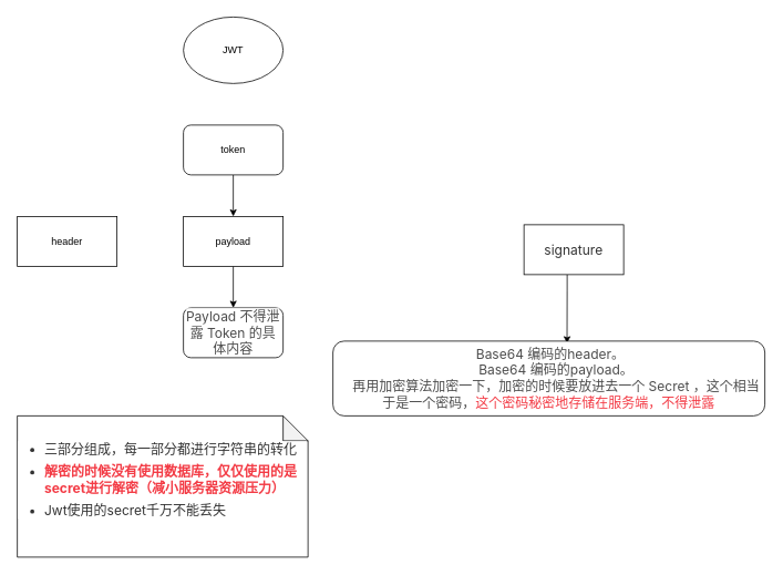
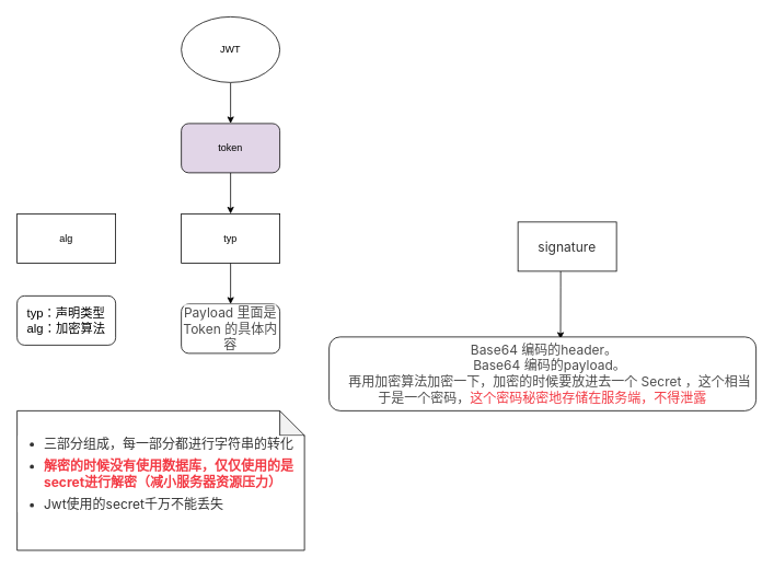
+ <mxCell id="2" style="edgeStyle=orthogonalEdgeStyle;rounded=0;orthogonalLoop=1;jettySize=auto;html=1;entryX=0.5;entryY=0;entryDx=0;entryDy=0;" edge="1" parent="1" source="3" target="5"><mxGeometry relative="1" as="geometry" /></mxCell>
- <mxCell id="5" value="token" style="rounded=1;whiteSpace=wrap;html=1;" vertex="1" parent="1"><mxGeometry x="220" y="150" width="120" height="60" as="geometry" /></mxCell>
+ <mxCell id="5" value="token" style="rounded=1;whiteSpace=wrap;html=1;fillColor=#e1d5e7;" vertex="1" parent="1"><mxGeometry x="220" y="150" width="120" height="60" as="geometry" /></mxCell>
- <mxCell id="6" value="header" style="rounded=0;whiteSpace=wrap;html=1;" vertex="1" parent="1"><mxGeometry x="20" y="260" width="120" height="60" as="geometry" /></mxCell>
+ <mxCell id="6" value="alg" style="rounded=0;whiteSpace=wrap;html=1;" vertex="1" parent="1"><mxGeometry x="20" y="260" width="120" height="60" as="geometry" /></mxCell>
- <mxCell id="8" value="payload" style="rounded=0;whiteSpace=wrap;html=1;" vertex="1" parent="1"><mxGeometry x="220" y="260" width="120" height="60" as="geometry" /></mxCell>
+ <mxCell id="8" value="typ" style="rounded=0;whiteSpace=wrap;html=1;" vertex="1" parent="1"><mxGeometry x="220" y="260" width="120" height="60" as="geometry" /></mxCell>
+ <mxCell id="11" value="typ：声明类型&lt;br&gt;alg：加密算法" style="rounded=1;whiteSpace=wrap;html=1;labelBackgroundColor=none;fontSize=15;" vertex="1" parent="1"><mxGeometry x="20" y="360" width="120" height="60" as="geometry" /></mxCell>
- <mxCell id="12" value="&lt;span style=&quot;color: rgb(77, 77, 77); font-family: -apple-system, &amp;quot;SF UI Text&amp;quot;, Arial, &amp;quot;PingFang SC&amp;quot;, &amp;quot;Hiragino Sans GB&amp;quot;, &amp;quot;Microsoft YaHei&amp;quot;, &amp;quot;WenQuanYi Micro Hei&amp;quot;, sans-serif, SimHei, SimSun; font-size: 16px; text-align: start; background-color: rgb(255, 255, 255);&quot;&gt;Payload 不得泄露 Token 的具体内容&lt;/span&gt;" style="rounded=1;whiteSpace=wrap;html=1;labelBackgroundColor=none;fontSize=15;" vertex="1" parent="1"><mxGeometry x="220" y="370" width="120" height="60" as="geometry" /></mxCell>
+ <mxCell id="12" value="&lt;span style=&quot;color: rgb(77, 77, 77); font-family: -apple-system, &amp;quot;SF UI Text&amp;quot;, Arial, &amp;quot;PingFang SC&amp;quot;, &amp;quot;Hiragino Sans GB&amp;quot;, &amp;quot;Microsoft YaHei&amp;quot;, &amp;quot;WenQuanYi Micro Hei&amp;quot;, sans-serif, SimHei, SimSun; font-size: 16px; text-align: start; background-color: rgb(255, 255, 255);&quot;&gt;Payload 里面是 Token 的具体内容&lt;/span&gt;" style="rounded=1;whiteSpace=wrap;html=1;labelBackgroundColor=none;fontSize=15;" vertex="1" parent="1"><mxGeometry x="220" y="370" width="120" height="60" as="geometry" /></mxCell>
